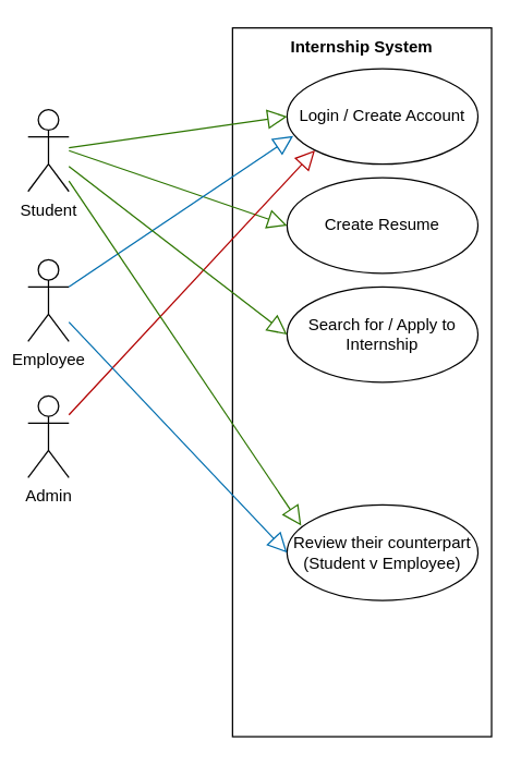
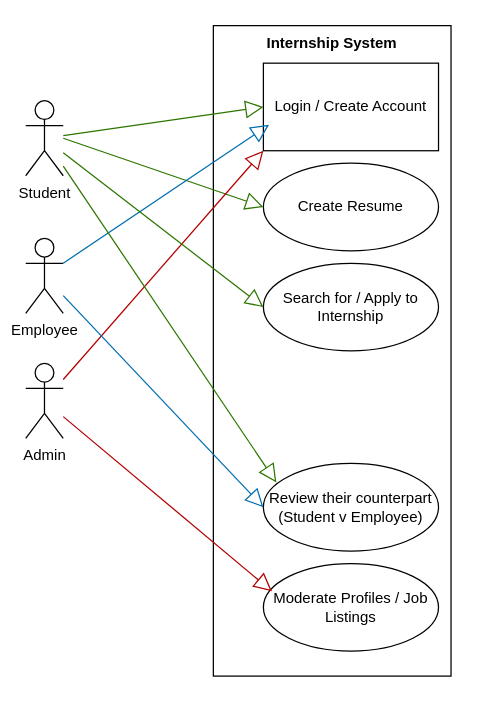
- <mxCell id="6" value="Login / Create Account" style="ellipse;whiteSpace=wrap;html=1;" vertex="1" parent="1"><mxGeometry x="210" y="50" width="140" height="70" as="geometry" /></mxCell>
+ <mxCell id="6" value="Login / Create Account" style="whiteSpace=wrap;html=1;rounded=0;" vertex="1" parent="1"><mxGeometry x="210" y="50" width="140" height="70" as="geometry" /></mxCell>
+ <mxCell id="15" value="" style="edgeStyle=none;html=1;endArrow=block;endFill=0;endSize=12;verticalAlign=bottom;entryX=0.049;entryY=0.318;entryDx=0;entryDy=0;entryPerimeter=0;fillColor=#e51400;strokeColor=#B20000;" edge="1" parent="1" source="5" target="14"><mxGeometry width="160" relative="1" as="geometry"><mxPoint x="60" y="380" as="sourcePoint" /><mxPoint x="220" y="380" as="targetPoint" /></mxGeometry></mxCell>
+ <mxCell id="14" value="Moderate Profiles / Job Listings" style="ellipse;whiteSpace=wrap;html=1;" vertex="1" parent="1"><mxGeometry x="210" y="450" width="140" height="70" as="geometry" /></mxCell>
